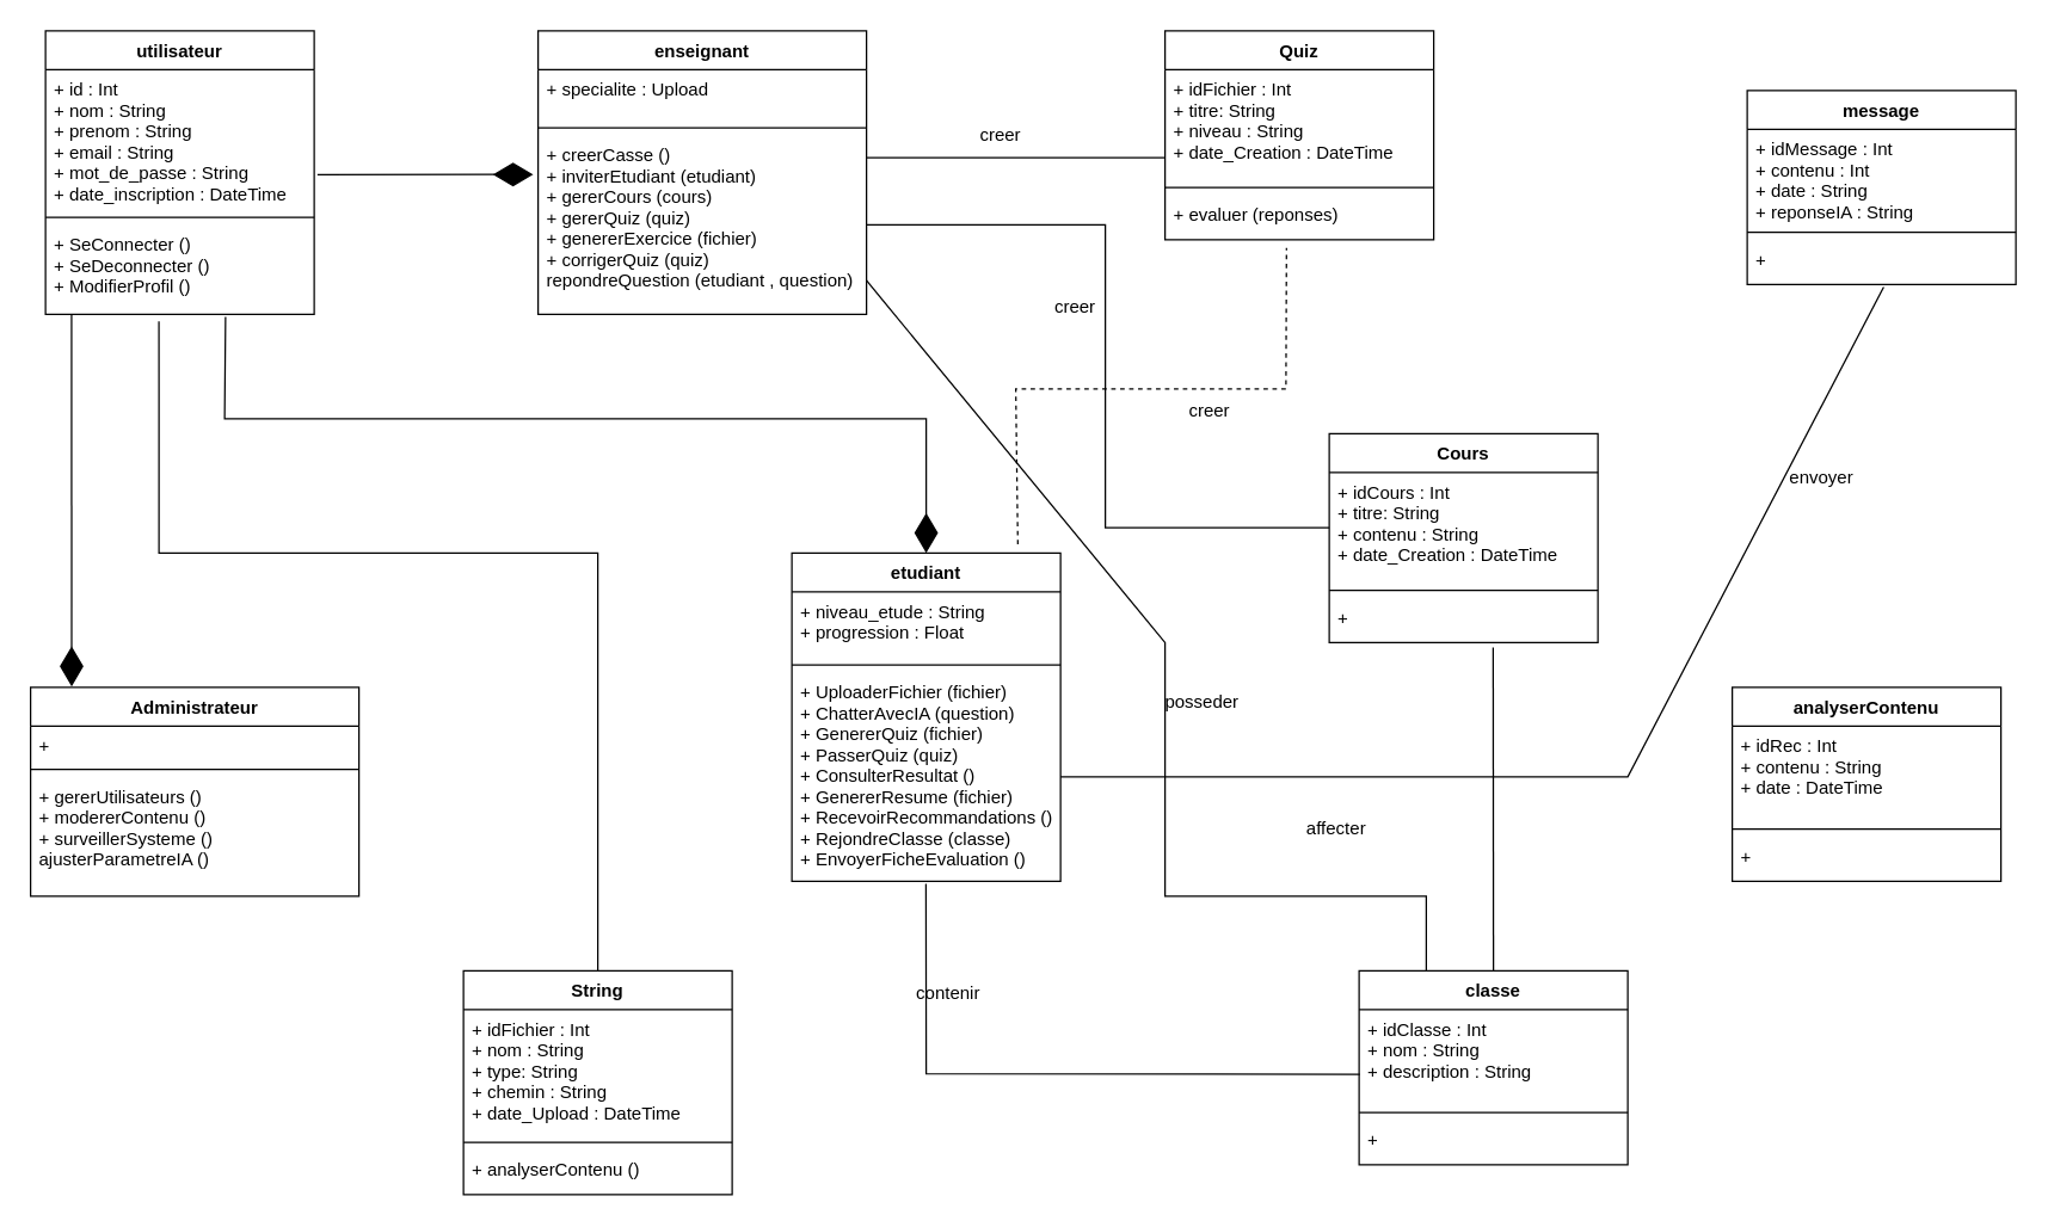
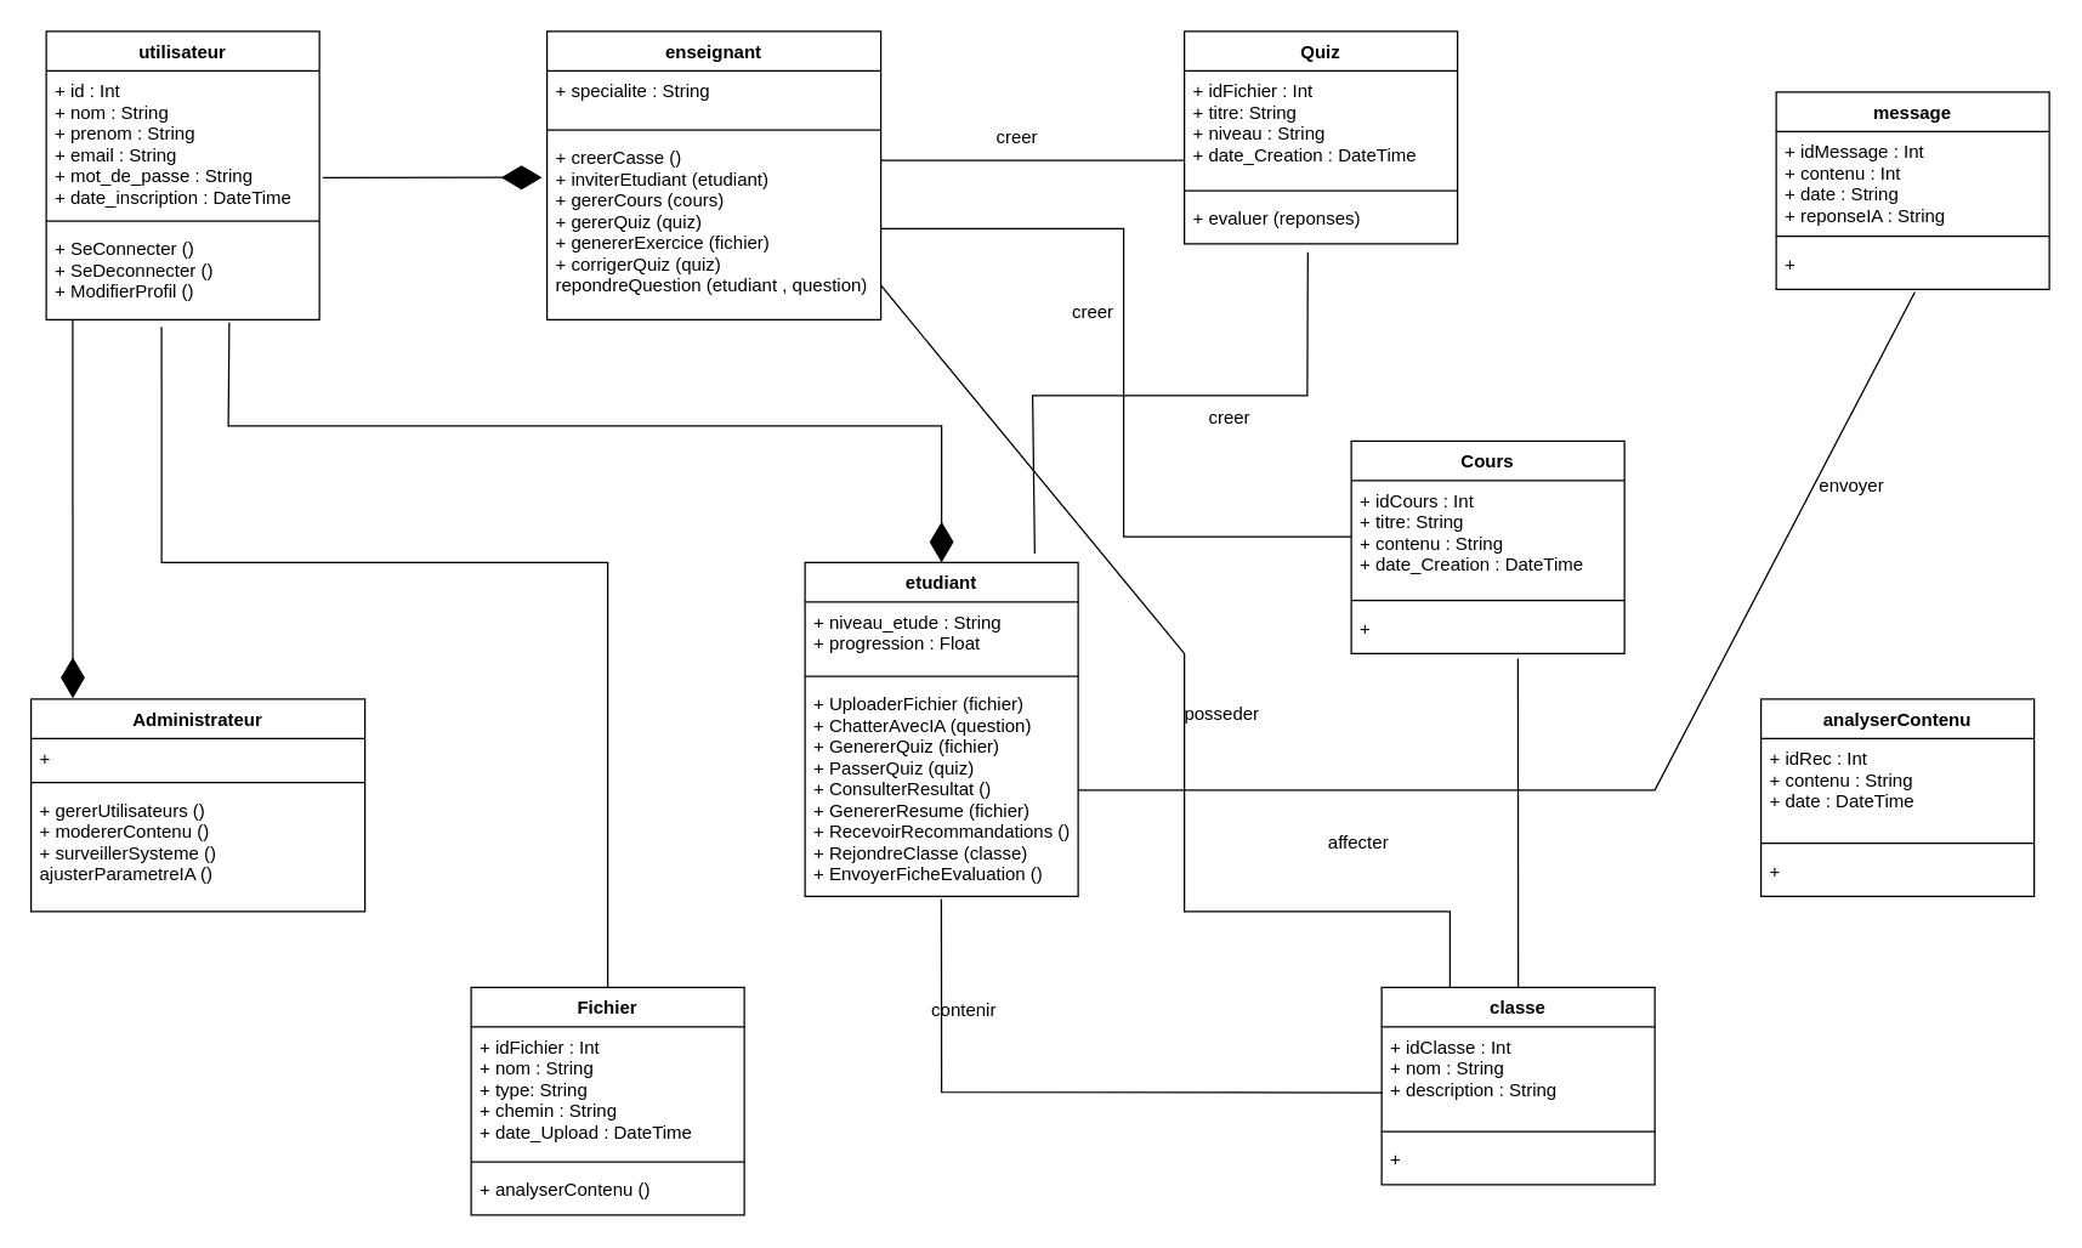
- <mxCell id="11" value="+ specialite : Upload" style="text;strokeColor=none;fillColor=none;align=left;verticalAlign=top;spacingLeft=4;spacingRight=4;overflow=hidden;rotatable=0;points=[[0,0.5],[1,0.5]];portConstraint=eastwest;" parent="10" vertex="1"><mxGeometry y="26" width="220" height="34" as="geometry" /></mxCell>
+ <mxCell id="11" value="+ specialite : String" style="text;strokeColor=none;fillColor=none;align=left;verticalAlign=top;spacingLeft=4;spacingRight=4;overflow=hidden;rotatable=0;points=[[0,0.5],[1,0.5]];portConstraint=eastwest;" parent="10" vertex="1"><mxGeometry y="26" width="220" height="34" as="geometry" /></mxCell>
- <mxCell id="47" value="" style="endArrow=none;html=1;rounded=0;entryX=0.452;entryY=1.185;entryDx=0;entryDy=0;entryPerimeter=0;exitX=0.841;exitY=-0.027;exitDx=0;exitDy=0;exitPerimeter=0;dashed=1;" parent="1" source="6" target="25" edge="1"><mxGeometry relative="1" as="geometry"><mxPoint x="620" y="400" as="sourcePoint" /><mxPoint x="780" y="400" as="targetPoint" /><Array as="points"><mxPoint x="680" y="260" /><mxPoint x="861" y="260" /></Array></mxGeometry></mxCell>
+ <mxCell id="47" value="" style="endArrow=none;html=1;rounded=0;entryX=0.452;entryY=1.185;entryDx=0;entryDy=0;entryPerimeter=0;exitX=0.841;exitY=-0.027;exitDx=0;exitDy=0;exitPerimeter=0;" parent="1" source="6" target="25" edge="1"><mxGeometry relative="1" as="geometry"><mxPoint x="620" y="400" as="sourcePoint" /><mxPoint x="780" y="400" as="targetPoint" /><Array as="points"><mxPoint x="680" y="260" /><mxPoint x="861" y="260" /></Array></mxGeometry></mxCell>
- <mxCell id="18" value="String" style="swimlane;fontStyle=1;align=center;verticalAlign=top;childLayout=stackLayout;horizontal=1;startSize=26;horizontalStack=0;resizeParent=1;resizeParentMax=0;resizeLast=0;collapsible=1;marginBottom=0;" parent="1" vertex="1"><mxGeometry x="310" y="650" width="180" height="150" as="geometry"><mxRectangle x="30" y="40" width="100" height="30" as="alternateBounds" /></mxGeometry></mxCell>
+ <mxCell id="18" value="Fichier" style="swimlane;fontStyle=1;align=center;verticalAlign=top;childLayout=stackLayout;horizontal=1;startSize=26;horizontalStack=0;resizeParent=1;resizeParentMax=0;resizeLast=0;collapsible=1;marginBottom=0;" parent="1" vertex="1"><mxGeometry x="310" y="650" width="180" height="150" as="geometry"><mxRectangle x="30" y="40" width="100" height="30" as="alternateBounds" /></mxGeometry></mxCell>
